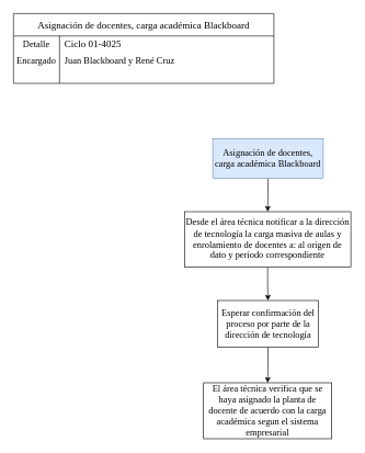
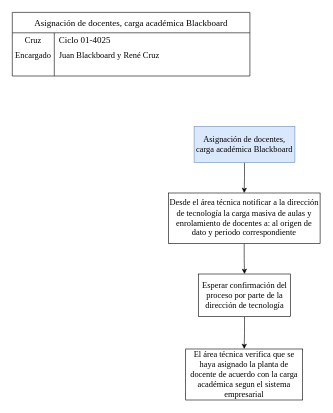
- <mxCell id="4" value="&lt;font style=&quot;font-size: 14px;&quot;&gt;Detalle&lt;/font&gt;&lt;div&gt;&lt;br&gt;&lt;/div&gt;" style="shape=partialRectangle;html=1;whiteSpace=wrap;connectable=0;fillColor=none;top=0;left=0;bottom=0;right=0;overflow=hidden;pointerEvents=1;strokeColor=inherit;fontSize=16;fontFamily=Times New Roman;" vertex="1" parent="3"><mxGeometry width="70" height="22" as="geometry"><mxRectangle width="70" height="22" as="alternateBounds" /></mxGeometry></mxCell>
+ <mxCell id="4" value="&lt;font style=&quot;font-size: 14px;&quot;&gt;Cruz&lt;/font&gt;&lt;div&gt;&lt;br&gt;&lt;/div&gt;" style="shape=partialRectangle;html=1;whiteSpace=wrap;connectable=0;fillColor=none;top=0;left=0;bottom=0;right=0;overflow=hidden;pointerEvents=1;strokeColor=inherit;fontSize=16;fontFamily=Times New Roman;" vertex="1" parent="3"><mxGeometry width="70" height="22" as="geometry"><mxRectangle width="70" height="22" as="alternateBounds" /></mxGeometry></mxCell>
